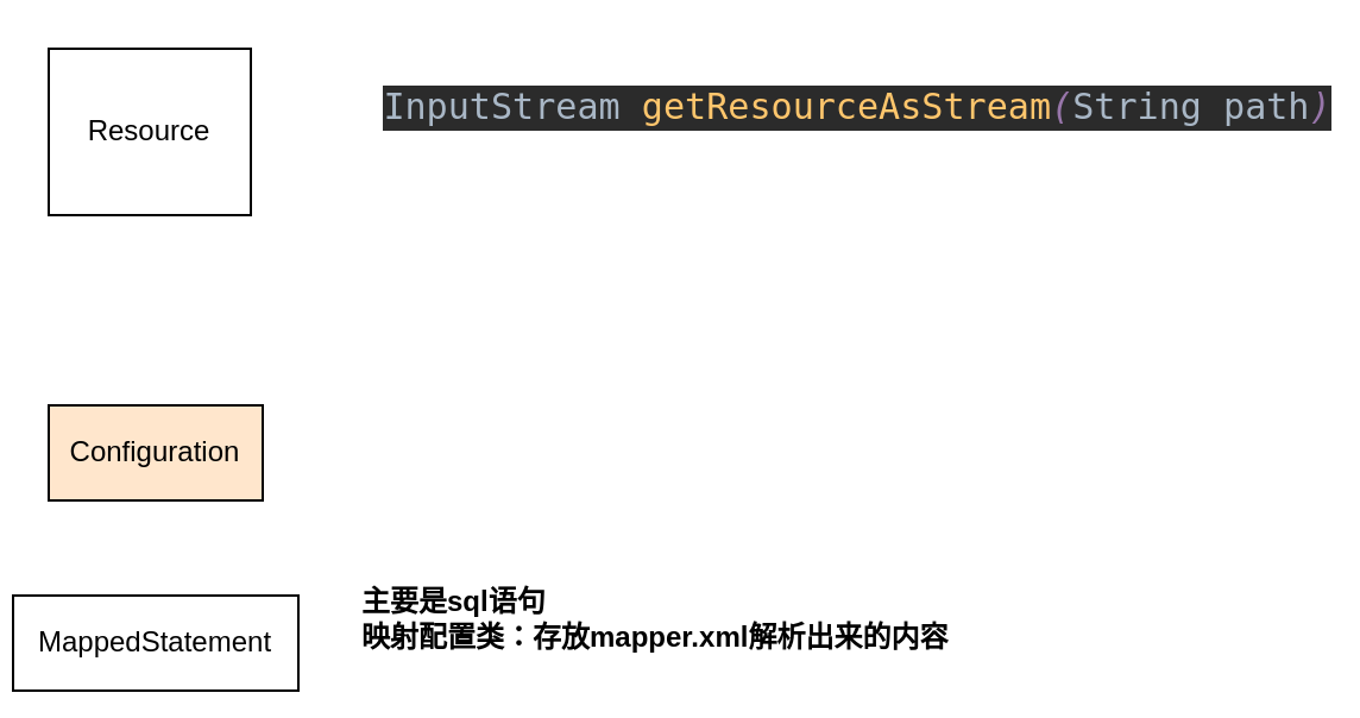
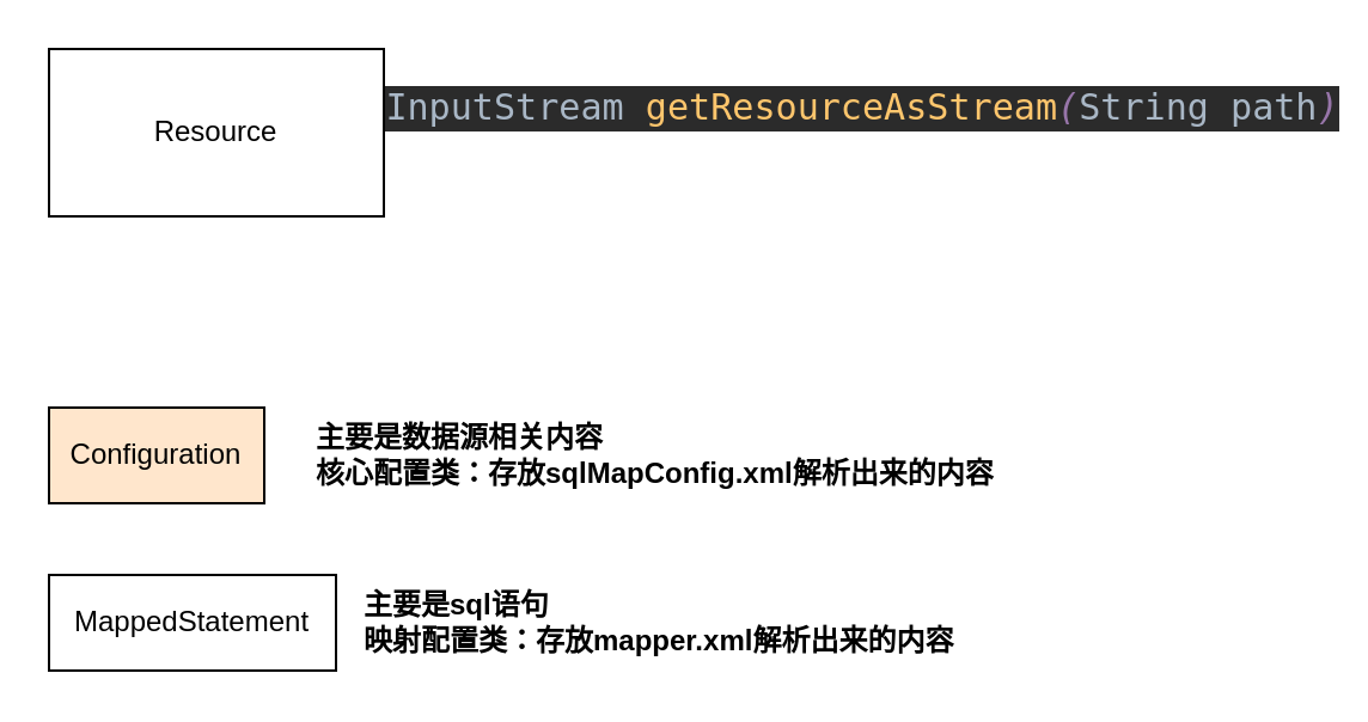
- <mxCell id="2" value="Resource" style="whiteSpace=wrap;html=1;" vertex="1" parent="1"><mxGeometry x="20" y="20" width="85" height="70" as="geometry" /></mxCell>
+ <mxCell id="2" value="Resource" style="whiteSpace=wrap;html=1;" vertex="1" parent="1"><mxGeometry x="20" y="20" width="140" height="70" as="geometry" /></mxCell>
+ <mxCell id="7" value="主要是数据源相关内容&lt;br&gt;核心配置类：存放sqlMapConfig.xml解析出来的内容" style="text;html=1;align=left;verticalAlign=middle;resizable=0;points=[];autosize=1;strokeColor=none;fillColor=none;fontStyle=1" vertex="1" parent="1"><mxGeometry x="130" y="175" width="300" height="30" as="geometry" /></mxCell>
- <mxCell id="5" value="MappedStatement" style="whiteSpace=wrap;html=1;" vertex="1" parent="1"><mxGeometry x="5" y="250" width="120" height="40" as="geometry" /></mxCell>
+ <mxCell id="5" value="MappedStatement" style="whiteSpace=wrap;html=1;" vertex="1" parent="1"><mxGeometry x="20" y="240" width="120" height="40" as="geometry" /></mxCell>
